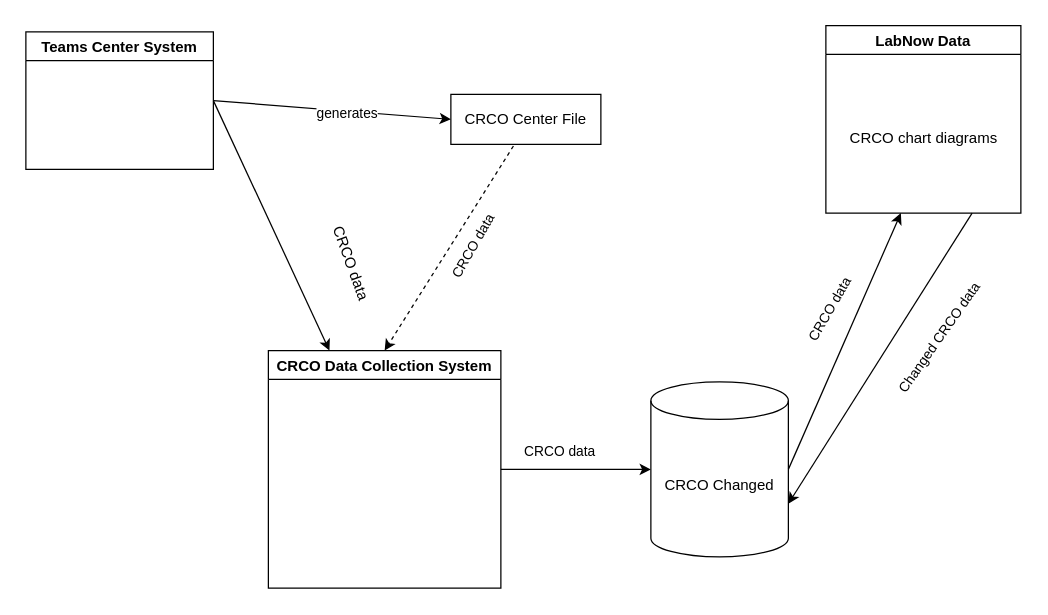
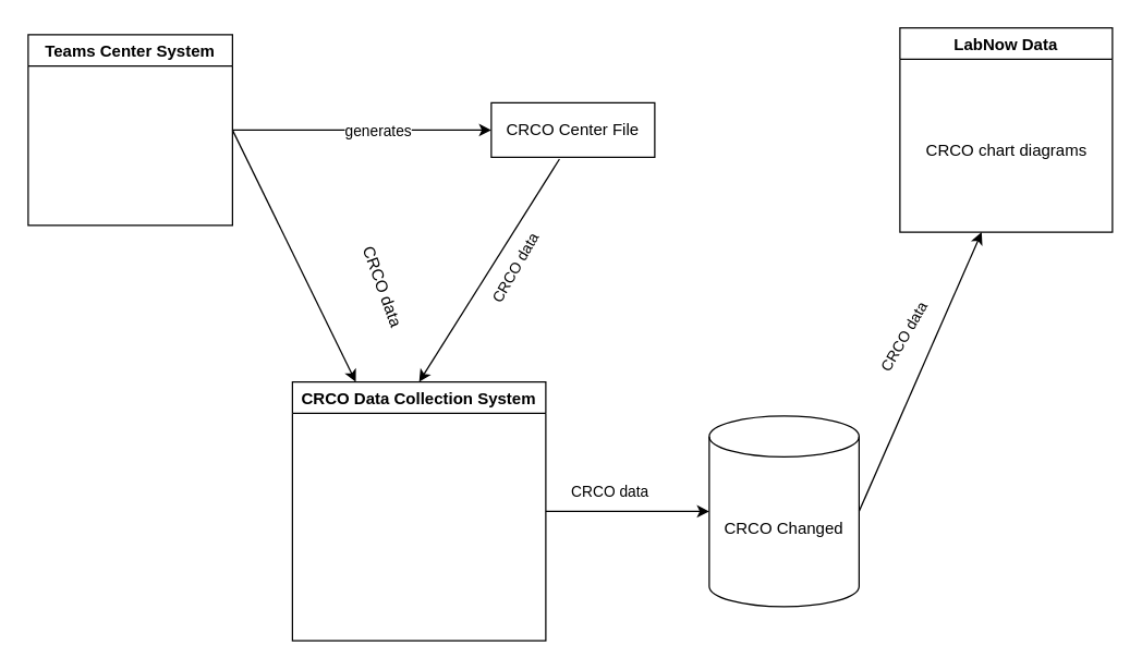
- <mxCell id="7" value="Teams Center System" style="swimlane;" vertex="1" parent="1"><mxGeometry x="20" y="25" width="150" height="110" as="geometry" /></mxCell>
+ <mxCell id="7" value="Teams Center System" style="swimlane;" vertex="1" parent="1"><mxGeometry x="20" y="25" width="150" height="140" as="geometry" /></mxCell>
- <mxCell id="9" value="" style="endArrow=classic;html=1;exitX=0.417;exitY=1.033;exitDx=0;exitDy=0;exitPerimeter=0;entryX=0.5;entryY=0;entryDx=0;entryDy=0;dashed=1;" edge="1" parent="1" source="5" target="6"><mxGeometry width="50" height="50" relative="1" as="geometry"><mxPoint x="480" y="250" as="sourcePoint" /><mxPoint x="530" y="200" as="targetPoint" /><Array as="points" /></mxGeometry></mxCell>
+ <mxCell id="9" value="" style="endArrow=classic;html=1;exitX=0.417;exitY=1.033;exitDx=0;exitDy=0;exitPerimeter=0;entryX=0.5;entryY=0;entryDx=0;entryDy=0;" edge="1" parent="1" source="5" target="6"><mxGeometry width="50" height="50" relative="1" as="geometry"><mxPoint x="480" y="250" as="sourcePoint" /><mxPoint x="530" y="200" as="targetPoint" /><Array as="points" /></mxGeometry></mxCell>
- <mxCell id="21" value="" style="endArrow=classic;html=1;exitX=0.75;exitY=1;exitDx=0;exitDy=0;entryX=1;entryY=0;entryDx=0;entryDy=97.5;entryPerimeter=0;" edge="1" parent="1" source="15" target="14"><mxGeometry width="50" height="50" relative="1" as="geometry"><mxPoint x="480" y="250" as="sourcePoint" /><mxPoint x="530" y="200" as="targetPoint" /></mxGeometry></mxCell>
- <mxCell id="22" value="Changed CRCO data" style="edgeLabel;html=1;align=center;verticalAlign=middle;resizable=0;points=[];rotation=-55;" vertex="1" connectable="0" parent="21"><mxGeometry x="-0.195" y="3" relative="1" as="geometry"><mxPoint x="30" y="5" as="offset" /></mxGeometry></mxCell>
